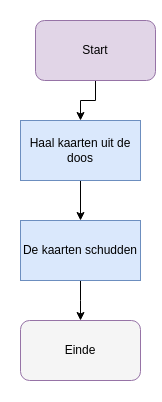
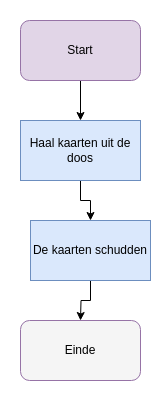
- <mxCell id="3" value="Start" style="rounded=1;whiteSpace=wrap;html=1;fillColor=#e1d5e7;strokeColor=#9673a6;" vertex="1" parent="1"><mxGeometry x="35" y="20" width="120" height="60" as="geometry" /></mxCell>
+ <mxCell id="3" value="Start" style="rounded=1;whiteSpace=wrap;html=1;fillColor=#e1d5e7;strokeColor=#9673a6;" vertex="1" parent="1"><mxGeometry x="20" y="20" width="120" height="60" as="geometry" /></mxCell>
- <mxCell id="8" value="De kaarten schudden" style="rounded=0;whiteSpace=wrap;html=1;fillColor=#dae8fc;strokeColor=#6c8ebf;" vertex="1" parent="1"><mxGeometry x="20" y="220" width="120" height="60" as="geometry" /></mxCell>
+ <mxCell id="8" value="De kaarten schudden" style="rounded=0;whiteSpace=wrap;html=1;fillColor=#dae8fc;strokeColor=#6c8ebf;" vertex="1" parent="1"><mxGeometry x="30" y="220" width="120" height="60" as="geometry" /></mxCell>
